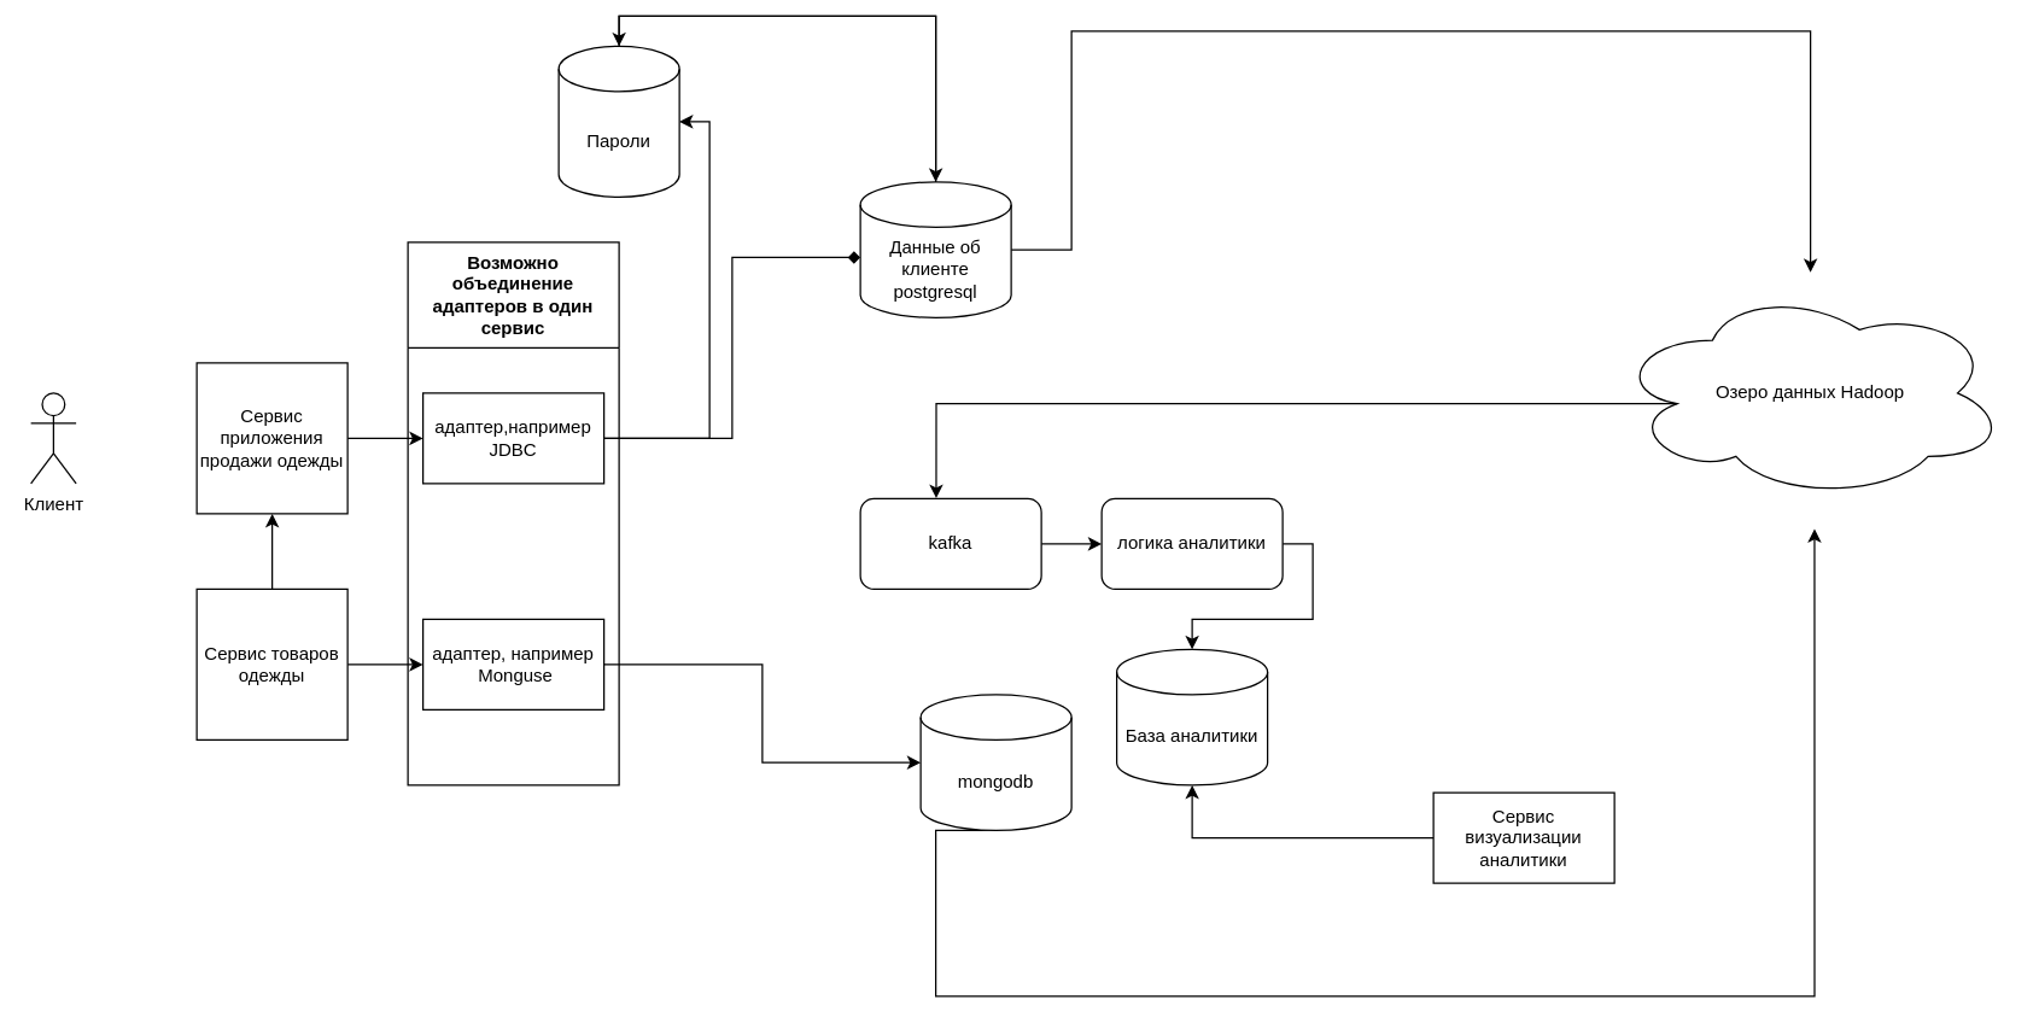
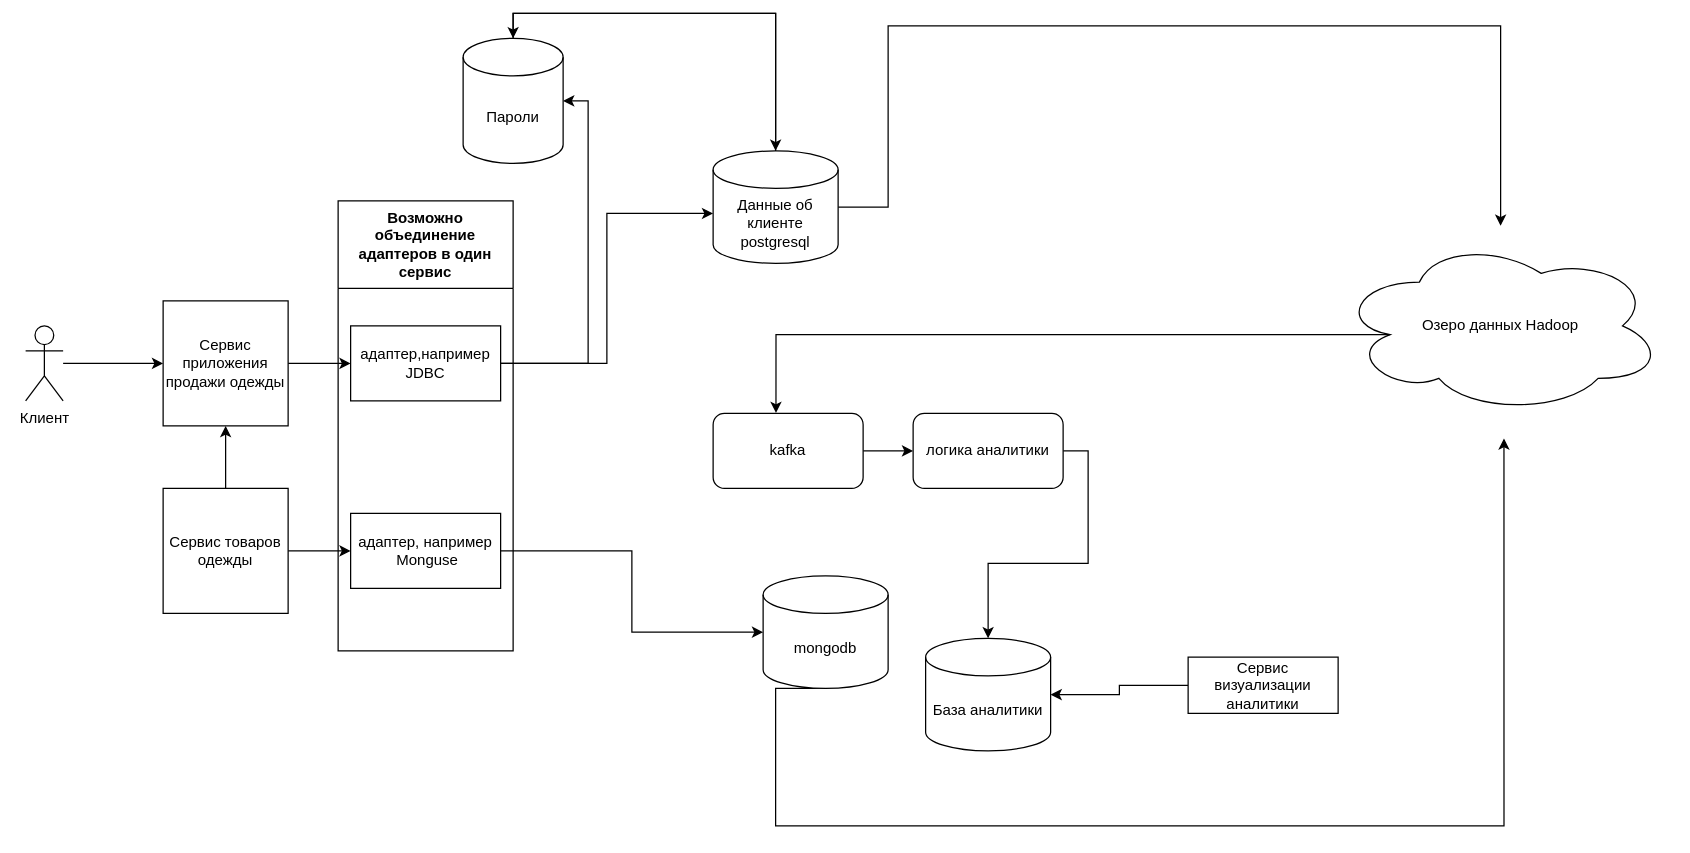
- <mxCell id="20" style="edgeStyle=orthogonalEdgeStyle;rounded=0;orthogonalLoop=1;jettySize=auto;html=1;exitX=1;exitY=0.5;exitDx=0;exitDy=0;entryX=0;entryY=0.556;entryDx=0;entryDy=0;entryPerimeter=0;endArrow=diamond;" edge="1" parent="1" source="6" target="5"><mxGeometry relative="1" as="geometry" /></mxCell>
+ <mxCell id="20" style="edgeStyle=orthogonalEdgeStyle;rounded=0;orthogonalLoop=1;jettySize=auto;html=1;exitX=1;exitY=0.5;exitDx=0;exitDy=0;entryX=0;entryY=0.556;entryDx=0;entryDy=0;entryPerimeter=0;" edge="1" parent="1" source="6" target="5"><mxGeometry relative="1" as="geometry" /></mxCell>
+ <mxCell id="13" style="edgeStyle=orthogonalEdgeStyle;rounded=0;orthogonalLoop=1;jettySize=auto;html=1;entryX=0;entryY=0.5;entryDx=0;entryDy=0;" edge="1" parent="1" source="14" target="12"><mxGeometry relative="1" as="geometry" /></mxCell>
- <mxCell id="28" value="База аналитики" style="shape=cylinder3;whiteSpace=wrap;html=1;boundedLbl=1;backgroundOutline=1;size=15;" vertex="1" parent="1"><mxGeometry x="740" y="430" width="100" height="90" as="geometry" /></mxCell>
+ <mxCell id="28" value="База аналитики" style="shape=cylinder3;whiteSpace=wrap;html=1;boundedLbl=1;backgroundOutline=1;size=15;" vertex="1" parent="1"><mxGeometry x="740" y="510" width="100" height="90" as="geometry" /></mxCell>
- <mxCell id="25" value="Сервис визуализации аналитики" style="rounded=0;whiteSpace=wrap;html=1;" vertex="1" parent="1"><mxGeometry x="950" y="525" width="120" height="60" as="geometry" /></mxCell>
+ <mxCell id="25" value="Сервис визуализации аналитики" style="rounded=0;whiteSpace=wrap;html=1;" vertex="1" parent="1"><mxGeometry x="950" y="525" width="120" height="45" as="geometry" /></mxCell>
